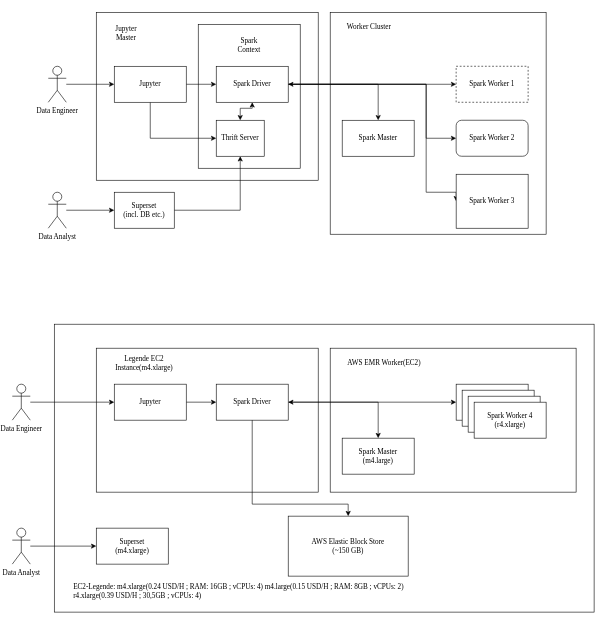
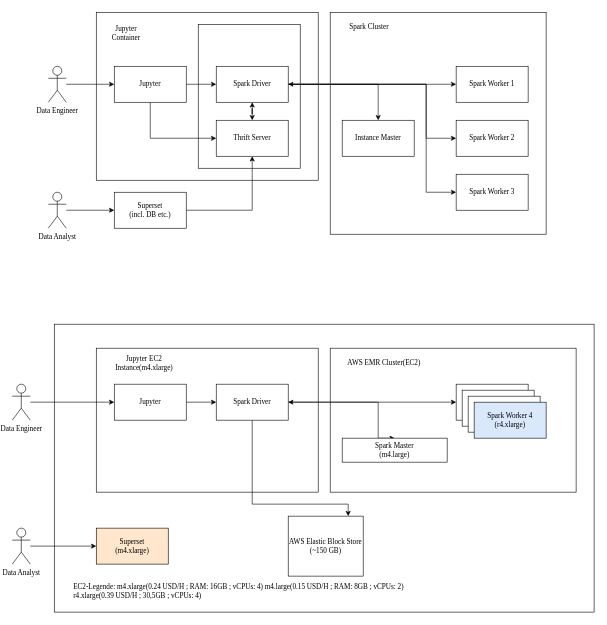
- <mxCell id="23" value="Worker Cluster" style="text;html=1;strokeColor=none;fillColor=none;align=center;verticalAlign=middle;whiteSpace=wrap;rounded=0;fontFamily=JetBrainsMono Nerd Font;" parent="1" vertex="1"><mxGeometry x="560" y="30" width="110" height="30" as="geometry" /></mxCell>
+ <mxCell id="23" value="Spark Cluster" style="text;html=1;strokeColor=none;fillColor=none;align=center;verticalAlign=middle;whiteSpace=wrap;rounded=0;fontFamily=JetBrainsMono Nerd Font;" parent="1" vertex="1"><mxGeometry x="560" y="30" width="110" height="30" as="geometry" /></mxCell>
- <mxCell id="24" value="Jupyter Master" style="text;html=1;strokeColor=none;fillColor=none;align=center;verticalAlign=middle;whiteSpace=wrap;rounded=0;fontFamily=JetBrainsMono Nerd Font;" parent="1" vertex="1"><mxGeometry x="180" y="40" width="60" height="30" as="geometry" /></mxCell>
+ <mxCell id="24" value="Jupyter Container" style="text;html=1;strokeColor=none;fillColor=none;align=center;verticalAlign=middle;whiteSpace=wrap;rounded=0;fontFamily=JetBrainsMono Nerd Font;" parent="1" vertex="1"><mxGeometry x="180" y="40" width="60" height="30" as="geometry" /></mxCell>
- <mxCell id="22" value="Spark Context" style="text;html=1;strokeColor=none;fillColor=none;align=center;verticalAlign=middle;whiteSpace=wrap;rounded=0;fontFamily=JetBrainsMono Nerd Font;" parent="1" vertex="1"><mxGeometry x="385" y="60" width="60" height="30" as="geometry" /></mxCell>
- <mxCell id="19" value="Spark Worker 1" style="rounded=0;whiteSpace=wrap;html=1;fontFamily=JetBrainsMono Nerd Font;dashed=1;" parent="1" vertex="1"><mxGeometry x="760" y="110" width="120" height="60" as="geometry" /></mxCell>
+ <mxCell id="19" value="Spark Worker 1" style="rounded=0;whiteSpace=wrap;html=1;fontFamily=JetBrainsMono Nerd Font;" parent="1" vertex="1"><mxGeometry x="760" y="110" width="120" height="60" as="geometry" /></mxCell>
- <mxCell id="17" value="Thrift Server" style="rounded=0;whiteSpace=wrap;html=1;fontFamily=JetBrainsMono Nerd Font;" parent="1" vertex="1"><mxGeometry x="360" y="200" width="80" height="60" as="geometry" /></mxCell>
+ <mxCell id="17" value="Thrift Server" style="rounded=0;whiteSpace=wrap;html=1;fontFamily=JetBrainsMono Nerd Font;" parent="1" vertex="1"><mxGeometry x="360" y="200" width="120" height="60" as="geometry" /></mxCell>
- <mxCell id="18" value="Spark Master" style="rounded=0;whiteSpace=wrap;html=1;fontFamily=JetBrainsMono Nerd Font;" parent="1" vertex="1"><mxGeometry x="570" y="200" width="120" height="60" as="geometry" /></mxCell>
+ <mxCell id="18" value="Instance Master" style="rounded=0;whiteSpace=wrap;html=1;fontFamily=JetBrainsMono Nerd Font;" parent="1" vertex="1"><mxGeometry x="570" y="200" width="120" height="60" as="geometry" /></mxCell>
- <mxCell id="21" value="Spark Worker 2" style="whiteSpace=wrap;html=1;fontFamily=JetBrainsMono Nerd Font;rounded=1;" parent="1" vertex="1"><mxGeometry x="760" y="200" width="120" height="60" as="geometry" /></mxCell>
+ <mxCell id="21" value="Spark Worker 2" style="rounded=0;whiteSpace=wrap;html=1;fontFamily=JetBrainsMono Nerd Font;" parent="1" vertex="1"><mxGeometry x="760" y="200" width="120" height="60" as="geometry" /></mxCell>
- <mxCell id="20" value="Spark Worker 3" style="rounded=0;whiteSpace=wrap;html=1;fontFamily=JetBrainsMono Nerd Font;" parent="1" vertex="1"><mxGeometry x="760" y="290" width="120" height="90" as="geometry" /></mxCell>
+ <mxCell id="20" value="Spark Worker 3" style="rounded=0;whiteSpace=wrap;html=1;fontFamily=JetBrainsMono Nerd Font;" parent="1" vertex="1"><mxGeometry x="760" y="290" width="120" height="60" as="geometry" /></mxCell>
- <mxCell id="7" value="Superset&lt;br&gt;(incl. DB etc.)" style="rounded=0;whiteSpace=wrap;html=1;fontFamily=JetBrainsMono Nerd Font;" parent="1" vertex="1"><mxGeometry x="190" y="320" width="100" height="60" as="geometry" /></mxCell>
+ <mxCell id="7" value="Superset&lt;br&gt;(incl. DB etc.)" style="rounded=0;whiteSpace=wrap;html=1;fontFamily=JetBrainsMono Nerd Font;" parent="1" vertex="1"><mxGeometry x="190" y="320" width="120" height="60" as="geometry" /></mxCell>
- <mxCell id="40" value="Legende EC2 Instance(m4.xlarge)" style="text;html=1;strokeColor=none;fillColor=none;align=center;verticalAlign=middle;whiteSpace=wrap;rounded=0;fontFamily=JetBrainsMono Nerd Font;" parent="1" vertex="1"><mxGeometry x="170" y="590" width="140" height="30" as="geometry" /></mxCell>
+ <mxCell id="40" value="Jupyter EC2 Instance(m4.xlarge)" style="text;html=1;strokeColor=none;fillColor=none;align=center;verticalAlign=middle;whiteSpace=wrap;rounded=0;fontFamily=JetBrainsMono Nerd Font;" parent="1" vertex="1"><mxGeometry x="170" y="590" width="140" height="30" as="geometry" /></mxCell>
- <mxCell id="39" value="AWS EMR Worker(EC2)" style="text;html=1;strokeColor=none;fillColor=none;align=center;verticalAlign=middle;whiteSpace=wrap;rounded=0;fontFamily=JetBrainsMono Nerd Font;" parent="1" vertex="1"><mxGeometry x="560" y="590" width="160" height="30" as="geometry" /></mxCell>
+ <mxCell id="39" value="AWS EMR Cluster(EC2)" style="text;html=1;strokeColor=none;fillColor=none;align=center;verticalAlign=middle;whiteSpace=wrap;rounded=0;fontFamily=JetBrainsMono Nerd Font;" parent="1" vertex="1"><mxGeometry x="560" y="590" width="160" height="30" as="geometry" /></mxCell>
- <mxCell id="47" value="Spark Worker 4&lt;br&gt;(r4.xlarge)" style="rounded=0;whiteSpace=wrap;html=1;fontFamily=JetBrainsMono Nerd Font;" parent="1" vertex="1"><mxGeometry x="790" y="670" width="120" height="60" as="geometry" /></mxCell>
+ <mxCell id="47" value="Spark Worker 4&lt;br&gt;(r4.xlarge)" style="rounded=0;whiteSpace=wrap;html=1;fontFamily=JetBrainsMono Nerd Font;fillColor=#dae8fc;" parent="1" vertex="1"><mxGeometry x="790" y="670" width="120" height="60" as="geometry" /></mxCell>
- <mxCell id="37" value="Spark Master&lt;br&gt;(m4.large)" style="rounded=0;whiteSpace=wrap;html=1;fontFamily=JetBrainsMono Nerd Font;" parent="1" vertex="1"><mxGeometry x="570" y="730" width="120" height="60" as="geometry" /></mxCell>
+ <mxCell id="37" value="Spark Master&lt;br&gt;(m4.large)" style="rounded=0;whiteSpace=wrap;html=1;fontFamily=JetBrainsMono Nerd Font;" parent="1" vertex="1"><mxGeometry x="570" y="730" width="175" height="40" as="geometry" /></mxCell>
- <mxCell id="31" value="Superset&lt;br&gt;(m4.xlarge)" style="rounded=0;whiteSpace=wrap;html=1;fontFamily=JetBrainsMono Nerd Font;" parent="1" vertex="1"><mxGeometry x="160" y="880" width="120" height="60" as="geometry" /></mxCell>
+ <mxCell id="31" value="Superset&lt;br&gt;(m4.xlarge)" style="rounded=0;whiteSpace=wrap;html=1;fontFamily=JetBrainsMono Nerd Font;fillColor=#ffe6cc;" parent="1" vertex="1"><mxGeometry x="160" y="880" width="120" height="60" as="geometry" /></mxCell>
- <mxCell id="49" value="AWS Elastic Block Store&lt;br&gt;(~150 GB)" style="rounded=0;whiteSpace=wrap;html=1;fontFamily=JetBrainsMono Nerd Font;" parent="1" vertex="1"><mxGeometry x="480" y="860" width="200" height="100" as="geometry" /></mxCell>
+ <mxCell id="49" value="AWS Elastic Block Store&lt;br&gt;(~150 GB)" style="rounded=0;whiteSpace=wrap;html=1;fontFamily=JetBrainsMono Nerd Font;" parent="1" vertex="1"><mxGeometry x="480" y="860" width="125" height="100" as="geometry" /></mxCell>
